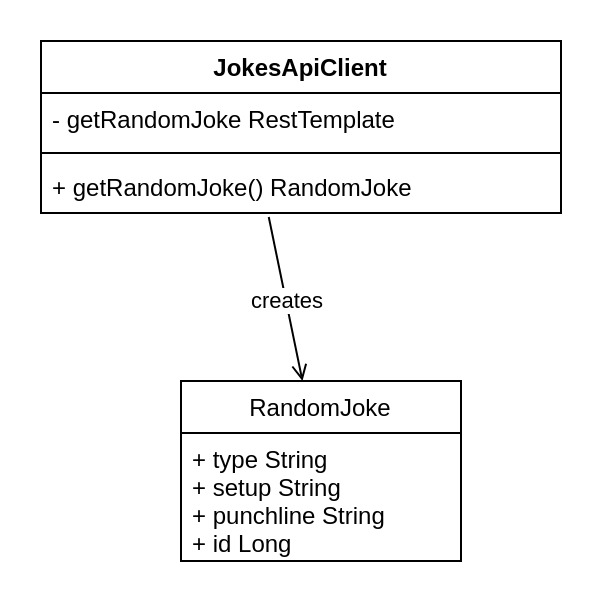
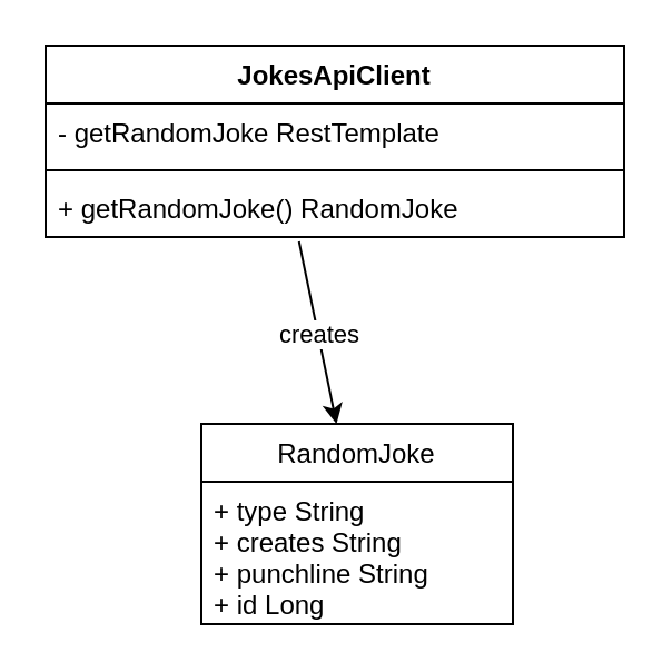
- <mxCell id="6" value="" style="endArrow=open;html=1;rounded=0;exitX=0.438;exitY=1.077;exitDx=0;exitDy=0;exitPerimeter=0;" parent="1" source="5" target="8" edge="1"><mxGeometry relative="1" as="geometry"><mxPoint x="100" y="160" as="sourcePoint" /><mxPoint x="160" y="190" as="targetPoint" /><Array as="points" /></mxGeometry></mxCell>
+ <mxCell id="6" value="" style="endArrow=classic;html=1;rounded=0;exitX=0.438;exitY=1.077;exitDx=0;exitDy=0;exitPerimeter=0;" parent="1" source="5" target="8" edge="1"><mxGeometry relative="1" as="geometry"><mxPoint x="100" y="160" as="sourcePoint" /><mxPoint x="160" y="190" as="targetPoint" /><Array as="points" /></mxGeometry></mxCell>
- <mxCell id="9" value="+ type String&#10;+ setup String&#10;+ punchline String&#10;+ id Long" style="text;strokeColor=none;fillColor=none;align=left;verticalAlign=top;spacingLeft=4;spacingRight=4;overflow=hidden;rotatable=0;points=[[0,0.5],[1,0.5]];portConstraint=eastwest;" parent="8" vertex="1"><mxGeometry y="26" width="140" height="64" as="geometry" /></mxCell>
+ <mxCell id="9" value="+ type String&#10;+ creates String&#10;+ punchline String&#10;+ id Long" style="text;strokeColor=none;fillColor=none;align=left;verticalAlign=top;spacingLeft=4;spacingRight=4;overflow=hidden;rotatable=0;points=[[0,0.5],[1,0.5]];portConstraint=eastwest;" parent="8" vertex="1"><mxGeometry y="26" width="140" height="64" as="geometry" /></mxCell>
